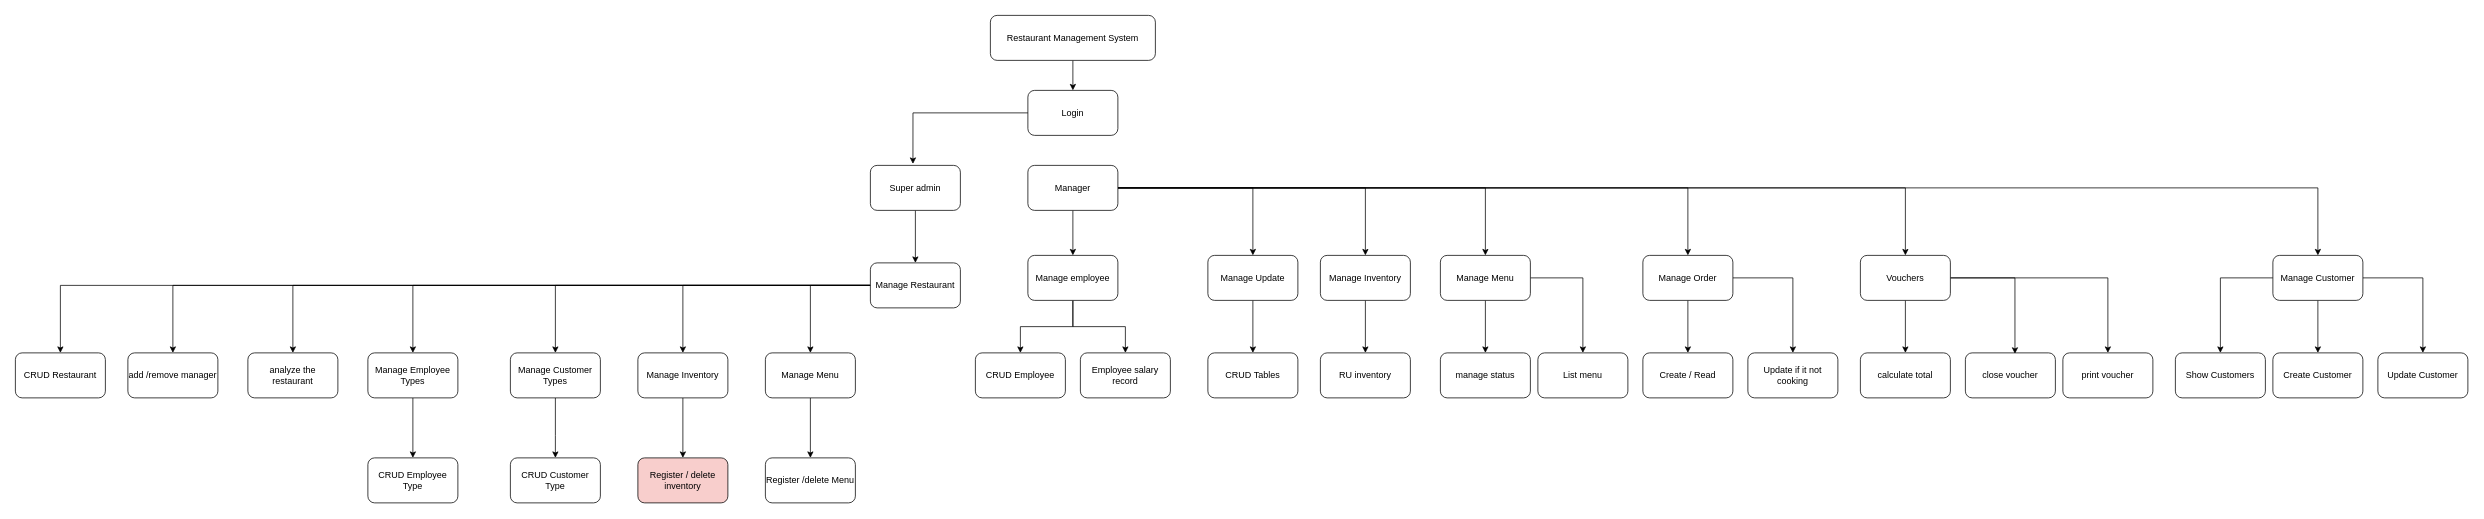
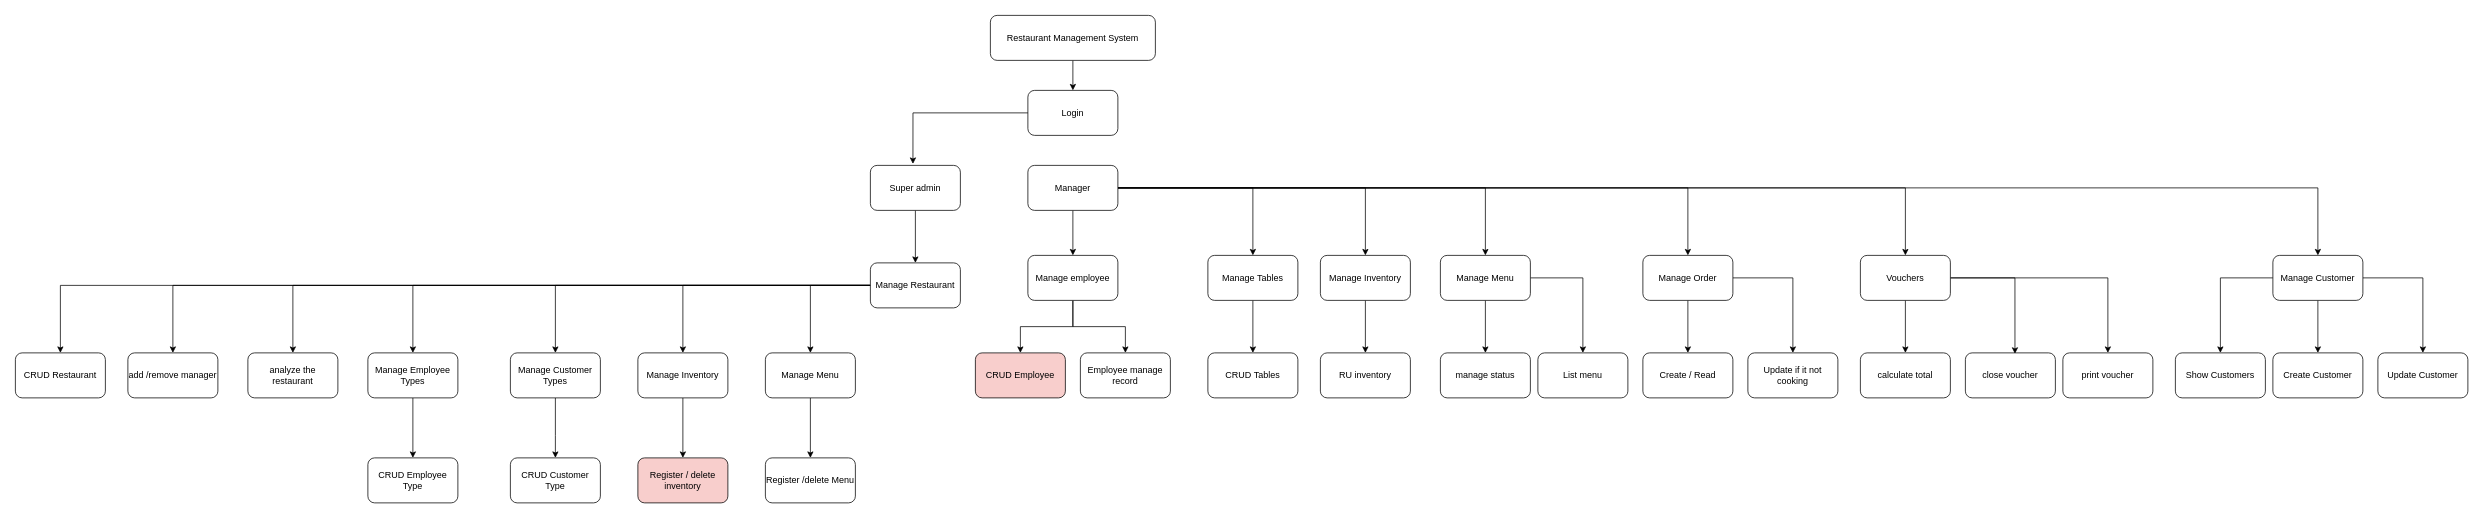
- <mxCell id="30" value="Manage Update" style="rounded=1;whiteSpace=wrap;html=1;" parent="1" vertex="1"><mxGeometry x="1610" y="340" width="120" height="60" as="geometry" /></mxCell>
+ <mxCell id="30" value="Manage Tables" style="rounded=1;whiteSpace=wrap;html=1;" parent="1" vertex="1"><mxGeometry x="1610" y="340" width="120" height="60" as="geometry" /></mxCell>
- <mxCell id="39" value="CRUD Employee" style="rounded=1;whiteSpace=wrap;html=1;" parent="1" vertex="1"><mxGeometry x="1300" y="470" width="120" height="60" as="geometry" /></mxCell>
+ <mxCell id="39" value="CRUD Employee" style="rounded=1;whiteSpace=wrap;html=1;fillColor=#f8cecc;" parent="1" vertex="1"><mxGeometry x="1300" y="470" width="120" height="60" as="geometry" /></mxCell>
- <mxCell id="40" value="Employee salary record" style="rounded=1;whiteSpace=wrap;html=1;" parent="1" vertex="1"><mxGeometry x="1440" y="470" width="120" height="60" as="geometry" /></mxCell>
+ <mxCell id="40" value="Employee manage record" style="rounded=1;whiteSpace=wrap;html=1;" parent="1" vertex="1"><mxGeometry x="1440" y="470" width="120" height="60" as="geometry" /></mxCell>
